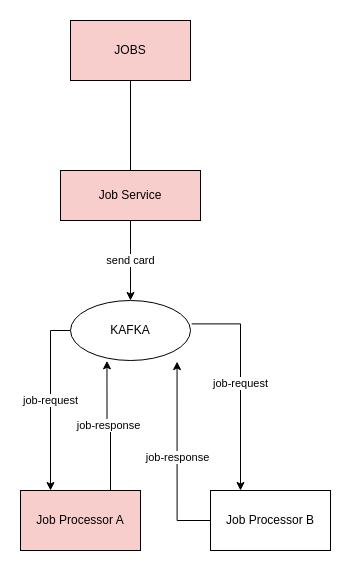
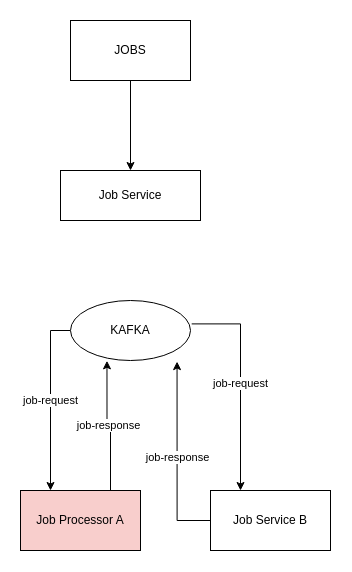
- <mxCell id="7" value="JOBS" style="whiteSpace=wrap;html=1;rounded=0;fillColor=#f8cecc;" vertex="1" parent="1"><mxGeometry x="70" y="20" width="120" height="60" as="geometry" /></mxCell>
+ <mxCell id="7" value="JOBS" style="whiteSpace=wrap;html=1;rounded=0;" vertex="1" parent="1"><mxGeometry x="70" y="20" width="120" height="60" as="geometry" /></mxCell>
- <mxCell id="6" style="edgeStyle=orthogonalEdgeStyle;rounded=0;orthogonalLoop=1;jettySize=auto;html=1;endArrow=none;" edge="1" parent="1" source="7" target="3"><mxGeometry relative="1" as="geometry" /></mxCell>
+ <mxCell id="6" style="edgeStyle=orthogonalEdgeStyle;rounded=0;orthogonalLoop=1;jettySize=auto;html=1;" edge="1" parent="1" source="7" target="3"><mxGeometry relative="1" as="geometry" /></mxCell>
- <mxCell id="3" value="Job Service" style="rounded=0;whiteSpace=wrap;html=1;fillColor=#f8cecc;" vertex="1" parent="1"><mxGeometry x="60" y="170" width="140" height="50" as="geometry" /></mxCell>
+ <mxCell id="3" value="Job Service" style="rounded=0;whiteSpace=wrap;html=1;" vertex="1" parent="1"><mxGeometry x="60" y="170" width="140" height="50" as="geometry" /></mxCell>
- <mxCell id="2" value="send card" style="edgeStyle=orthogonalEdgeStyle;rounded=0;orthogonalLoop=1;jettySize=auto;html=1;" edge="1" parent="1" source="3" target="5"><mxGeometry relative="1" as="geometry" /></mxCell>
- <mxCell id="11" value="Job Processor B" style="whiteSpace=wrap;html=1;rounded=0;" vertex="1" parent="1"><mxGeometry x="210" y="490" width="120" height="60" as="geometry" /></mxCell>
+ <mxCell id="11" value="Job Service B" style="whiteSpace=wrap;html=1;rounded=0;" vertex="1" parent="1"><mxGeometry x="210" y="490" width="120" height="60" as="geometry" /></mxCell>
